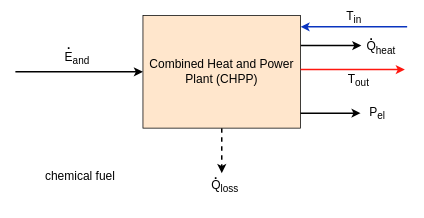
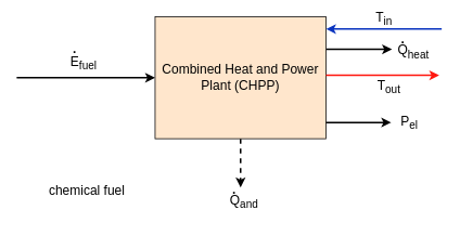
- <mxCell id="4" value="&lt;font style=&quot;font-size: 16px;&quot;&gt;E&lt;sub style=&quot;&quot;&gt;and&lt;/sub&gt;&lt;/font&gt;" style="text;html=1;align=center;verticalAlign=middle;resizable=0;points=[];autosize=1;strokeColor=none;fillColor=none;fontSize=16;" parent="1" vertex="1"><mxGeometry x="72" y="57" width="60" height="40" as="geometry" /></mxCell>
+ <mxCell id="4" value="&lt;font style=&quot;font-size: 16px;&quot;&gt;E&lt;sub style=&quot;&quot;&gt;fuel&lt;/sub&gt;&lt;/font&gt;" style="text;html=1;align=center;verticalAlign=middle;resizable=0;points=[];autosize=1;strokeColor=none;fillColor=none;fontSize=16;" parent="1" vertex="1"><mxGeometry x="72" y="57" width="60" height="40" as="geometry" /></mxCell>
- <mxCell id="11" value="Q&lt;sub&gt;loss&lt;/sub&gt;" style="text;html=1;align=center;verticalAlign=middle;resizable=0;points=[];autosize=1;strokeColor=none;fillColor=none;fontSize=16;" parent="1" vertex="1"><mxGeometry x="269" y="228" width="60" height="40" as="geometry" /></mxCell>
+ <mxCell id="11" value="Q&lt;sub&gt;and&lt;/sub&gt;" style="text;html=1;align=center;verticalAlign=middle;resizable=0;points=[];autosize=1;strokeColor=none;fillColor=none;fontSize=16;" parent="1" vertex="1"><mxGeometry x="269" y="228" width="60" height="40" as="geometry" /></mxCell>
